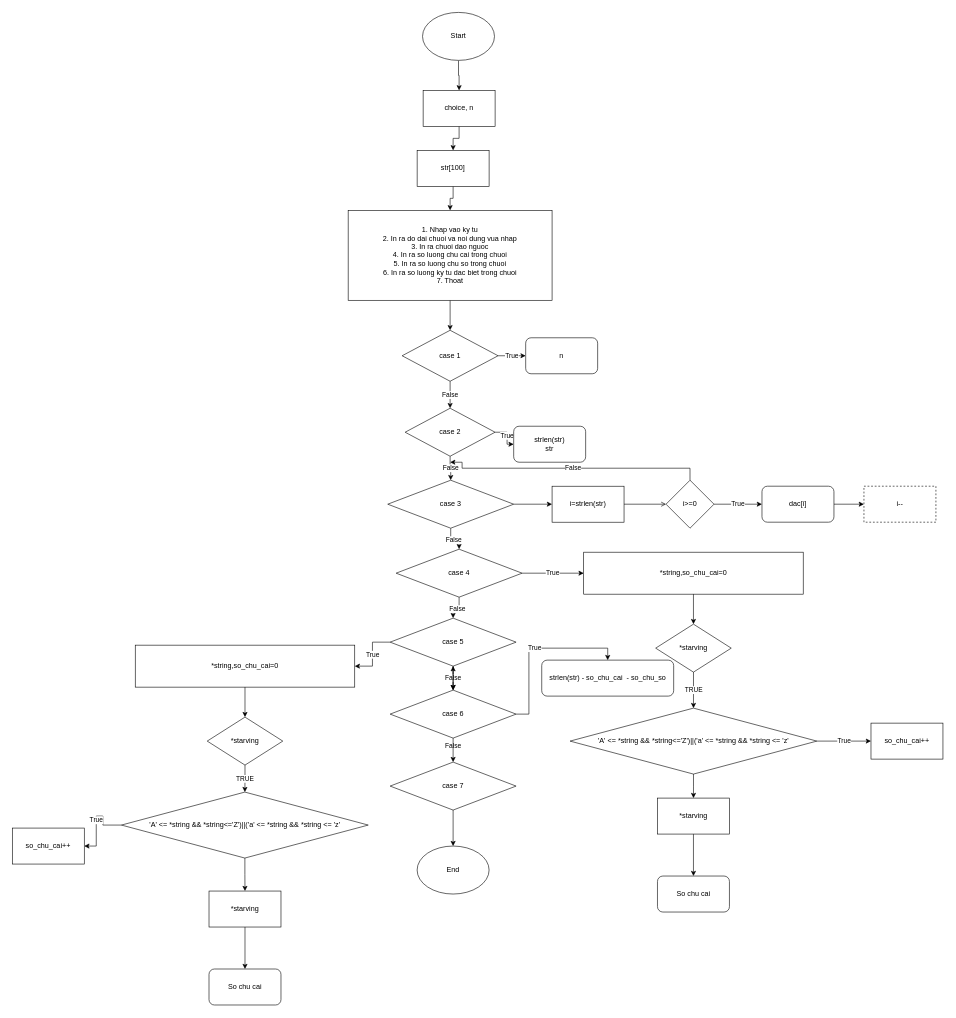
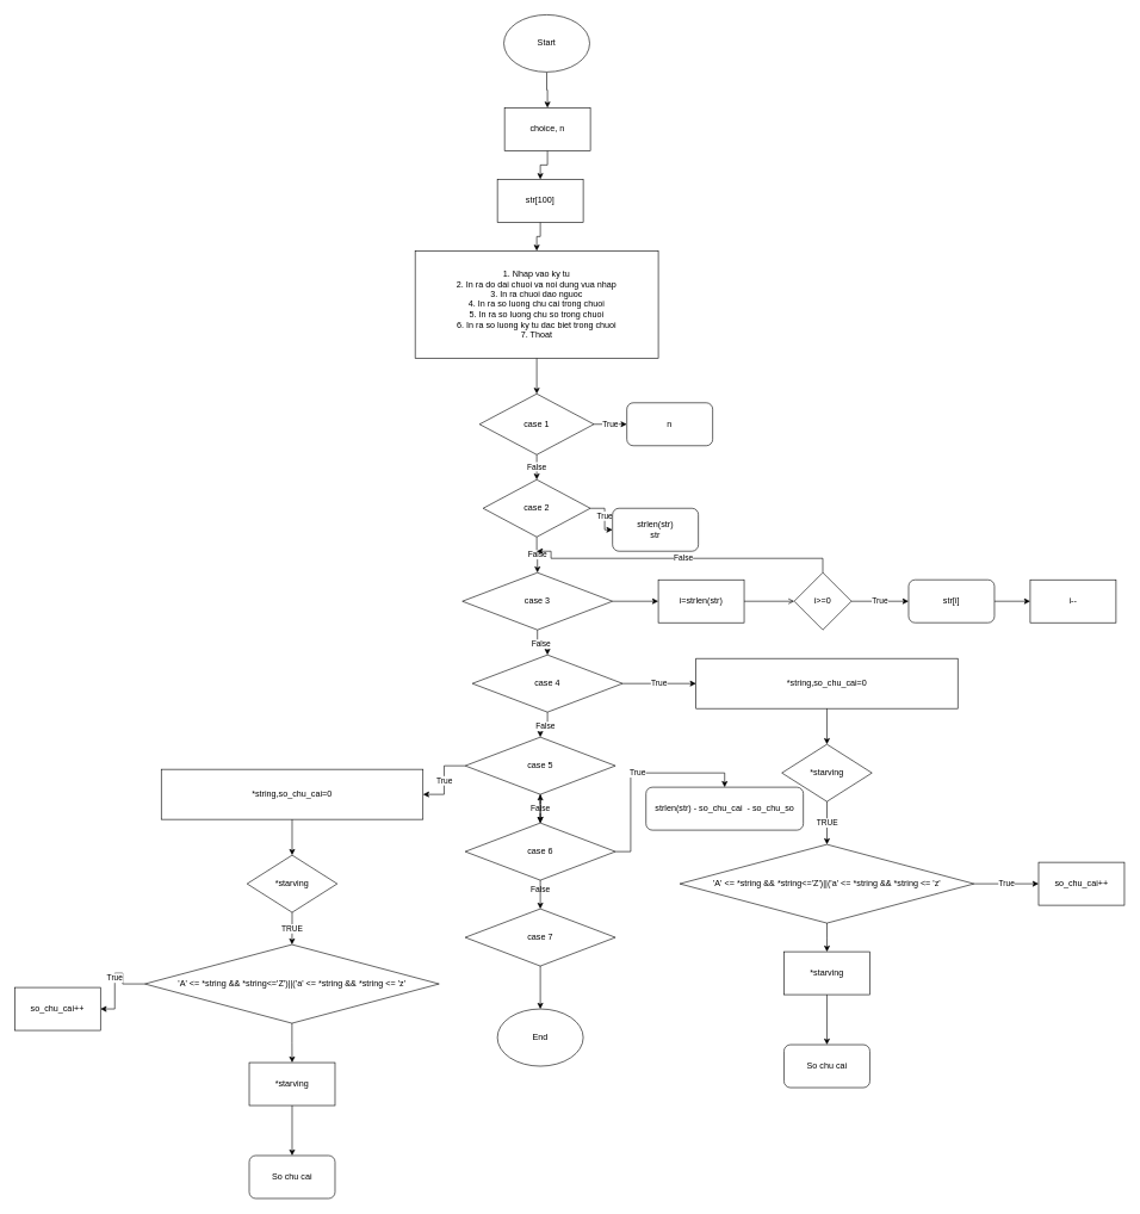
- <mxCell id="26" value="case 2" style="rhombus;whiteSpace=wrap;html=1;" vertex="1" parent="1"><mxGeometry x="675" y="680" width="150" height="80" as="geometry" /></mxCell>
+ <mxCell id="26" value="case 2" style="rhombus;whiteSpace=wrap;html=1;" vertex="1" parent="1"><mxGeometry x="675" y="670" width="150" height="80" as="geometry" /></mxCell>
- <mxCell id="55" value="dac[i]" style="rounded=1;whiteSpace=wrap;html=1;" vertex="1" parent="1"><mxGeometry x="1270" y="810" width="120" height="60" as="geometry" /></mxCell>
+ <mxCell id="55" value="str[i]" style="rounded=1;whiteSpace=wrap;html=1;" vertex="1" parent="1"><mxGeometry x="1270" y="810" width="120" height="60" as="geometry" /></mxCell>
- <mxCell id="56" value="i--" style="rounded=0;whiteSpace=wrap;html=1;dashed=1;" vertex="1" parent="1"><mxGeometry x="1440" y="810" width="120" height="60" as="geometry" /></mxCell>
+ <mxCell id="56" value="i--" style="rounded=0;whiteSpace=wrap;html=1;" vertex="1" parent="1"><mxGeometry x="1440" y="810" width="120" height="60" as="geometry" /></mxCell>
